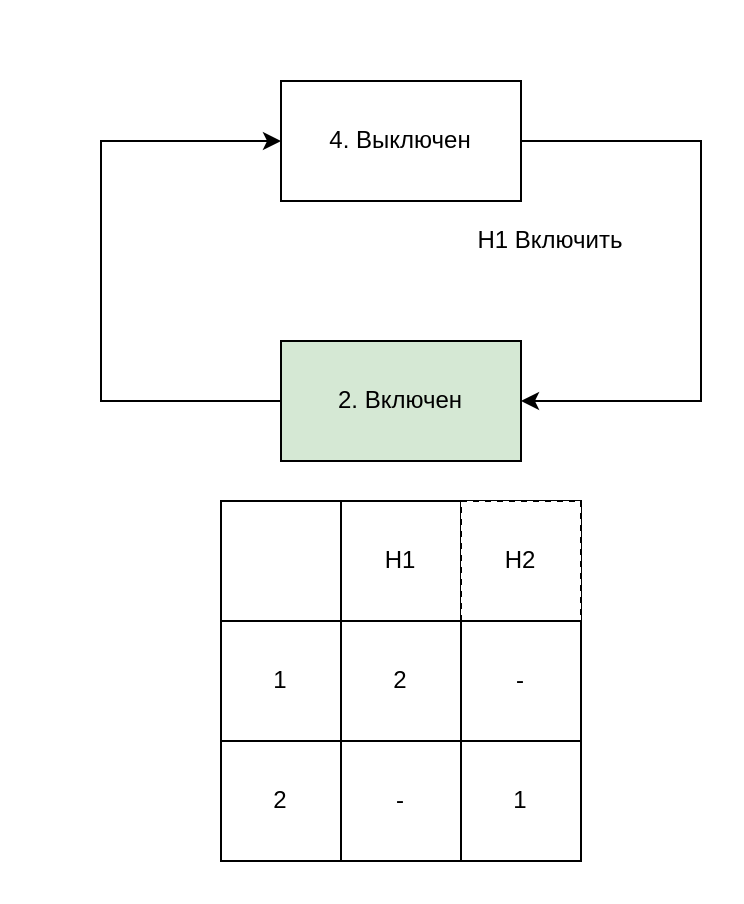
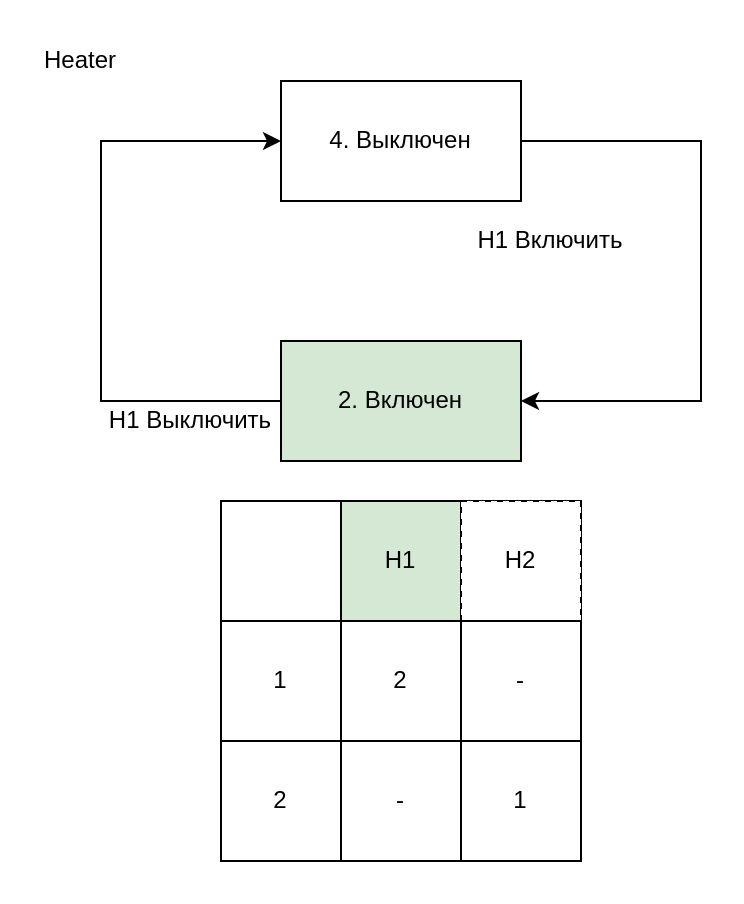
+ <mxCell id="2" value="Heater" style="text;html=1;strokeColor=none;fillColor=none;align=center;verticalAlign=middle;whiteSpace=wrap;rounded=0;" vertex="1" parent="1"><mxGeometry x="20" y="20" width="40" height="20" as="geometry" /></mxCell>
+ <mxCell id="8" value="H1 Выключить" style="text;html=1;strokeColor=none;fillColor=none;align=center;verticalAlign=middle;whiteSpace=wrap;rounded=0;" vertex="1" parent="1"><mxGeometry x="50" y="200" width="90" height="20" as="geometry" /></mxCell>
- <mxCell id="11" value="H1" style="whiteSpace=wrap;html=1;aspect=fixed;" vertex="1" parent="1"><mxGeometry x="170" y="250" width="60" height="60" as="geometry" /></mxCell>
+ <mxCell id="11" value="H1" style="whiteSpace=wrap;html=1;aspect=fixed;fillColor=#d5e8d4;" vertex="1" parent="1"><mxGeometry x="170" y="250" width="60" height="60" as="geometry" /></mxCell>
